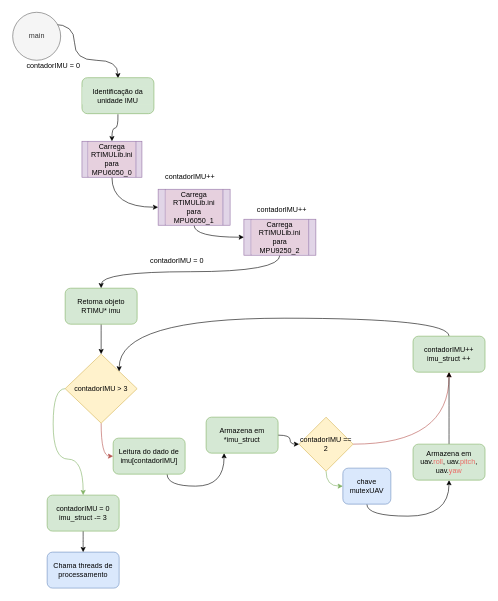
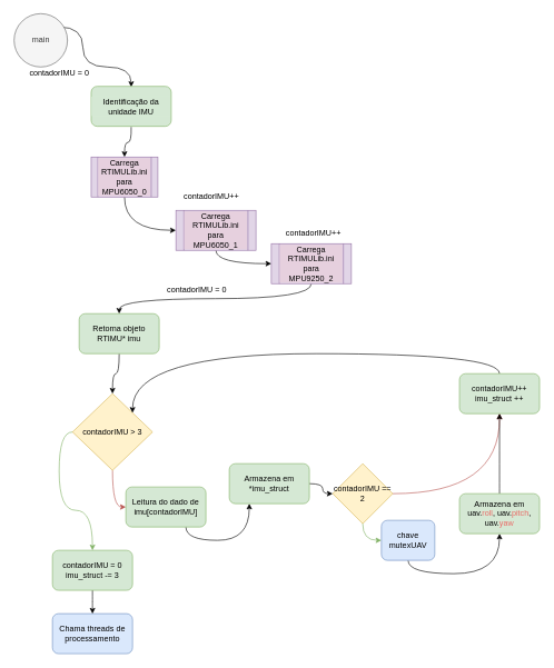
- <mxCell id="15" value="Retorna objeto RTIMU* imu" parent="1" style="rounded=1;whiteSpace=wrap;html=1;fillColor=#d5e8d4;strokeColor=#82b366;" vertex="1"><mxGeometry as="geometry" x="108" y="480" width="120" height="60" /></mxCell>
+ <mxCell id="15" value="Retorna objeto RTIMU* imu" parent="1" style="rounded=1;whiteSpace=wrap;html=1;fillColor=#d5e8d4;strokeColor=#82b366;" vertex="1"><mxGeometry x="118" y="470" as="geometry" width="120" height="60" /></mxCell>
